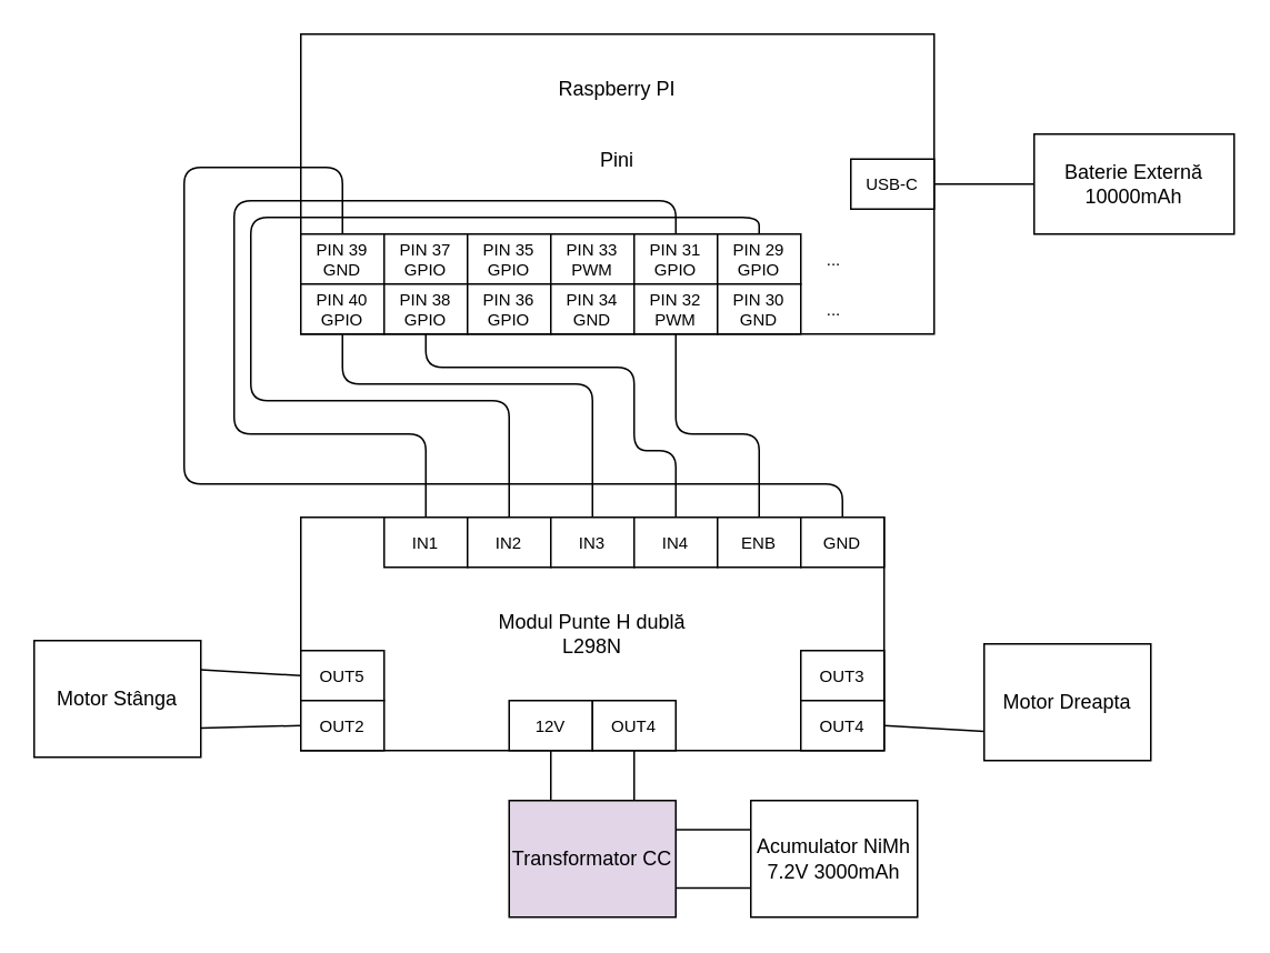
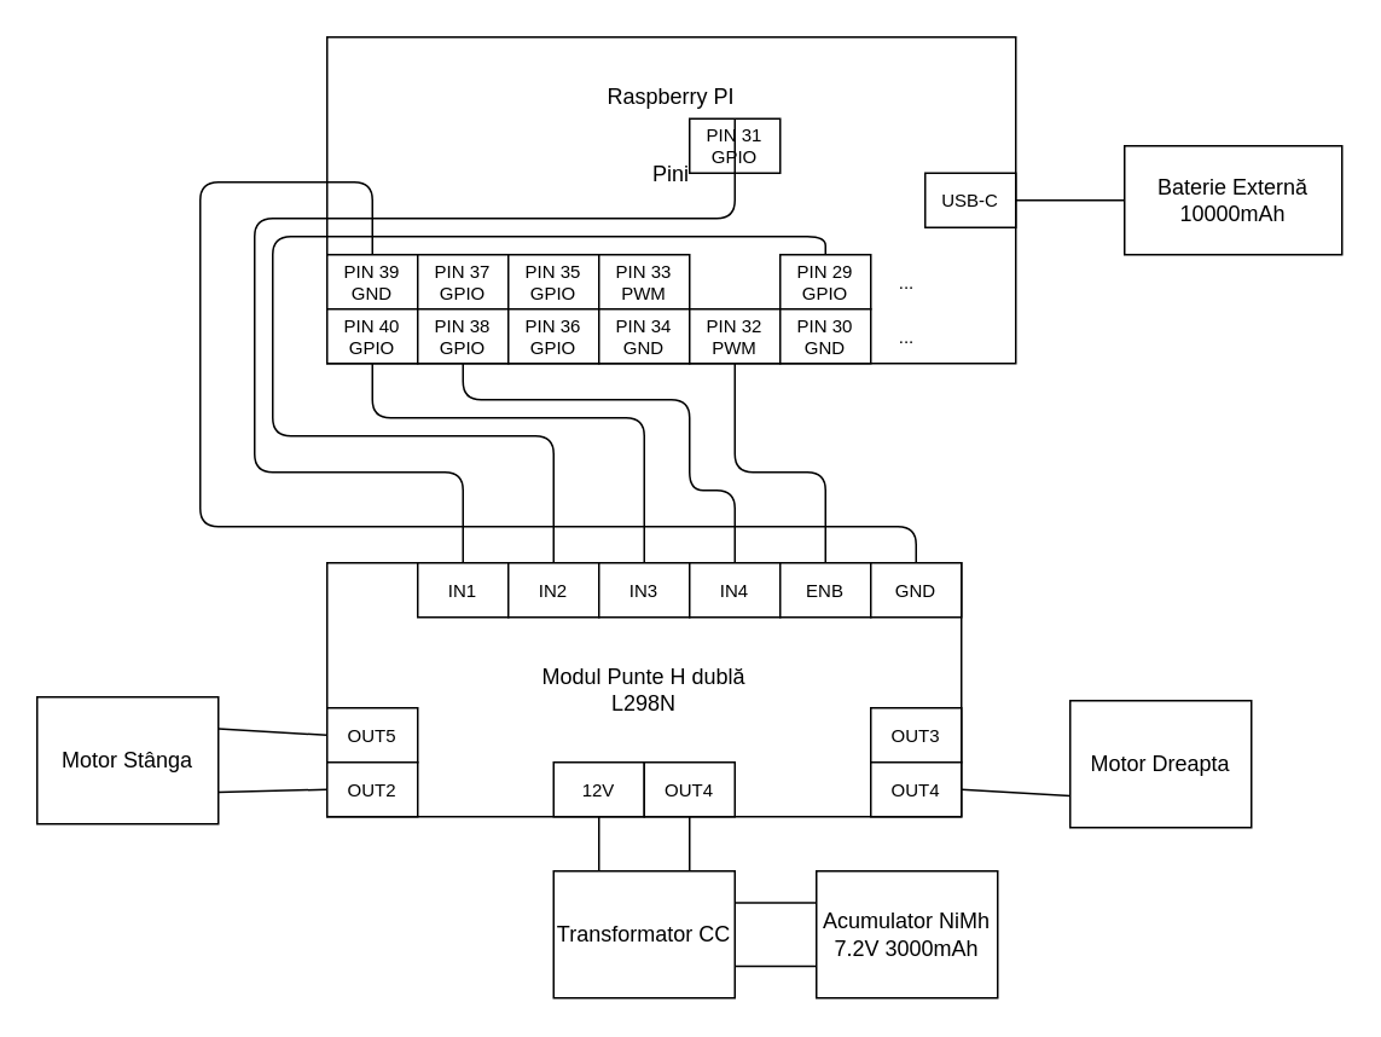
- <mxCell id="13" value="PIN 31&lt;br&gt;GPIO" style="whiteSpace=wrap;html=1;fontSize=10;" parent="1" vertex="1"><mxGeometry x="380" y="140" width="50" height="30" as="geometry" /></mxCell>
+ <mxCell id="13" value="PIN 31&lt;br&gt;GPIO" style="whiteSpace=wrap;html=1;fontSize=10;" parent="1" vertex="1"><mxGeometry x="380" y="65" width="50" height="30" as="geometry" /></mxCell>
- <mxCell id="48" value="Transformator CC" style="whiteSpace=wrap;html=1;fillColor=#e1d5e7;" vertex="1" parent="1"><mxGeometry x="305" y="480" width="100" height="70" as="geometry" /></mxCell>
+ <mxCell id="48" value="Transformator CC" style="whiteSpace=wrap;html=1;" vertex="1" parent="1"><mxGeometry x="305" y="480" width="100" height="70" as="geometry" /></mxCell>
